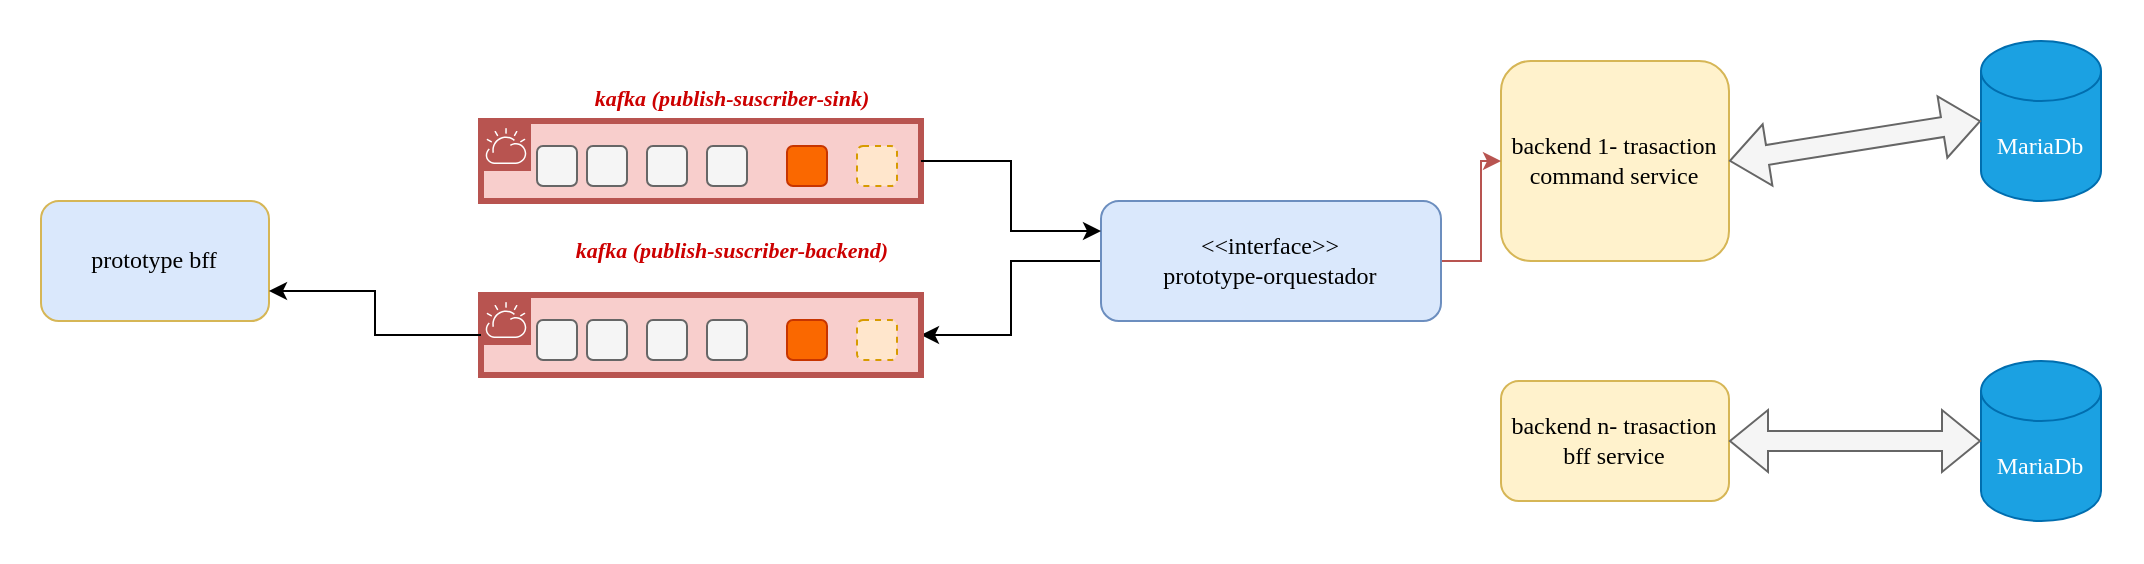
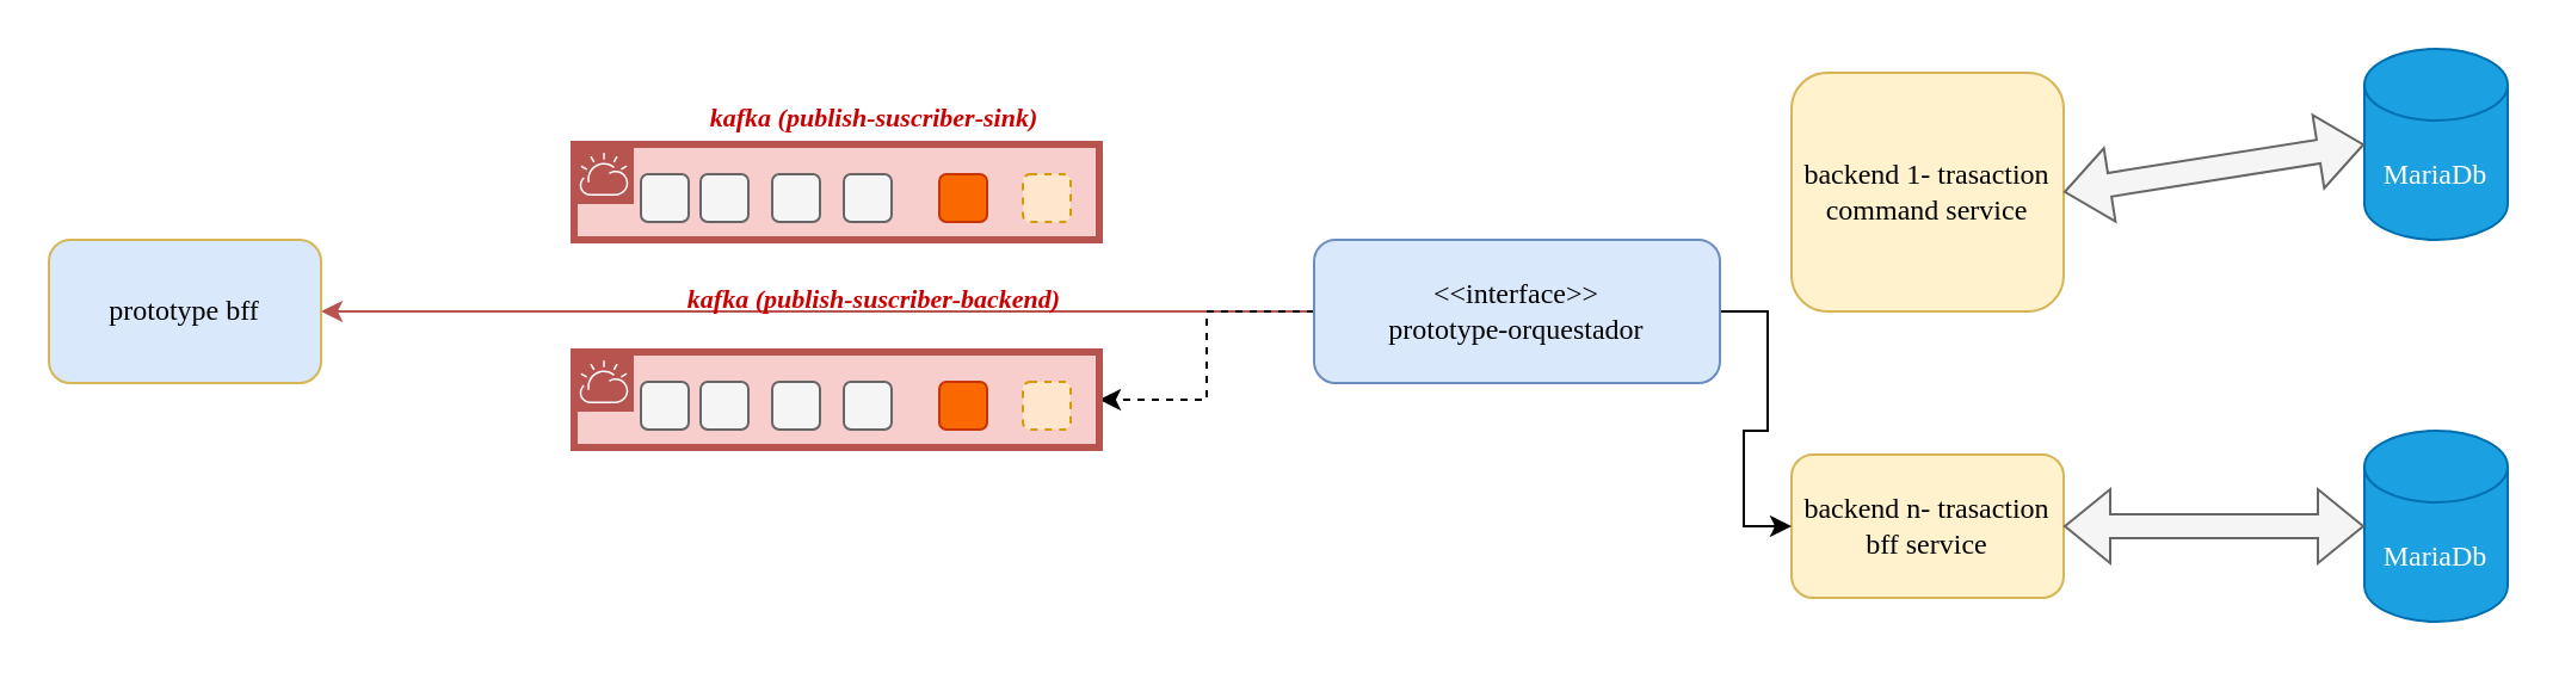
- <mxCell id="29" style="edgeStyle=orthogonalEdgeStyle;rounded=0;orthogonalLoop=1;jettySize=auto;html=1;entryX=0;entryY=0.25;entryDx=0;entryDy=0;" edge="1" parent="1" source="10" target="8"><mxGeometry relative="1" as="geometry" /></mxCell>
- <mxCell id="5" style="edgeStyle=orthogonalEdgeStyle;rounded=0;orthogonalLoop=1;jettySize=auto;html=1;entryX=0;entryY=0.5;entryDx=0;entryDy=0;fillColor=#f8cecc;strokeColor=#b85450;" edge="1" parent="1" source="8" target="3"><mxGeometry relative="1" as="geometry" /></mxCell>
+ <mxCell id="5" style="edgeStyle=orthogonalEdgeStyle;rounded=0;orthogonalLoop=1;jettySize=auto;html=1;fillColor=#f8cecc;strokeColor=#b85450;" edge="1" parent="1" source="8" target="25"><mxGeometry relative="1" as="geometry" /></mxCell>
- <mxCell id="30" value="" style="edgeStyle=orthogonalEdgeStyle;rounded=0;orthogonalLoop=1;jettySize=auto;html=1;entryX=1;entryY=0.75;entryDx=0;entryDy=0;" edge="1" parent="1" source="18" target="25"><mxGeometry relative="1" as="geometry" /></mxCell>
- <mxCell id="7" value="" style="edgeStyle=orthogonalEdgeStyle;rounded=0;orthogonalLoop=1;jettySize=auto;html=1;entryX=1;entryY=0.5;entryDx=0;entryDy=0;entryPerimeter=0;" edge="1" parent="1" source="8" target="18"><mxGeometry relative="1" as="geometry"><mxPoint x="530" y="200" as="targetPoint" /></mxGeometry></mxCell>
+ <mxCell id="7" value="" style="edgeStyle=orthogonalEdgeStyle;rounded=0;orthogonalLoop=1;jettySize=auto;html=1;entryX=1;entryY=0.5;entryDx=0;entryDy=0;entryPerimeter=0;dashed=1;" edge="1" parent="1" source="8" target="18"><mxGeometry relative="1" as="geometry"><mxPoint x="530" y="200" as="targetPoint" /></mxGeometry></mxCell>
+ <mxCell id="6" style="edgeStyle=orthogonalEdgeStyle;rounded=0;orthogonalLoop=1;jettySize=auto;html=1;entryX=0;entryY=0.5;entryDx=0;entryDy=0;" edge="1" parent="1" source="8" target="4"><mxGeometry relative="1" as="geometry" /></mxCell>
